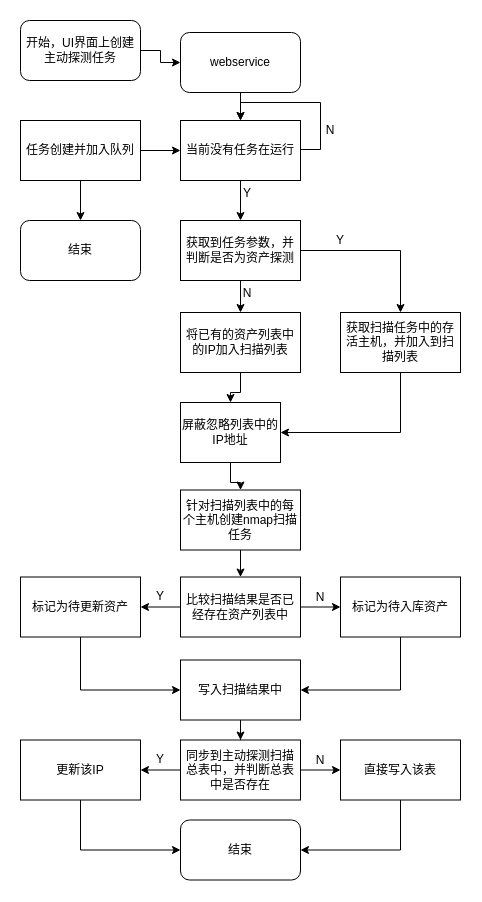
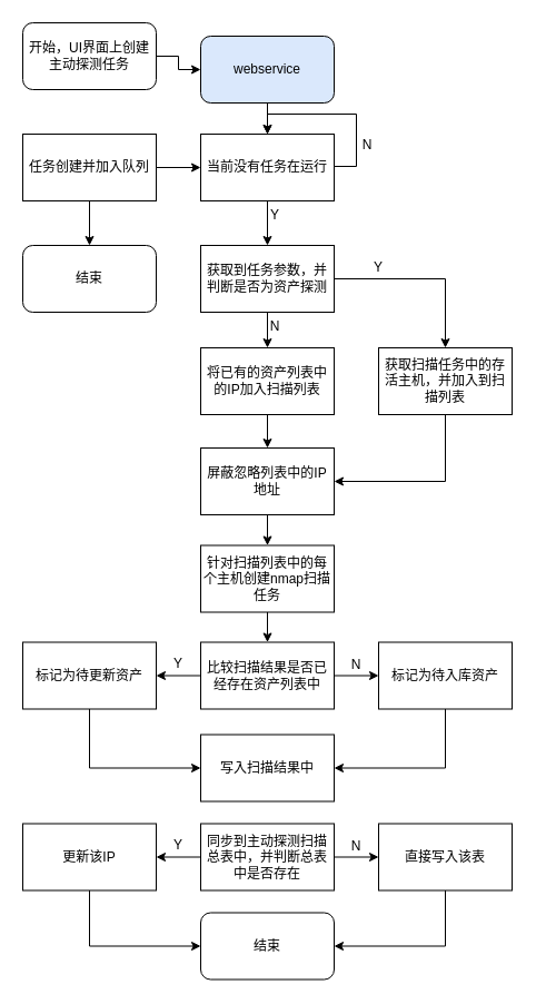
- <mxCell id="9" value="webservice" style="rounded=1;whiteSpace=wrap;html=1;" parent="1" vertex="1"><mxGeometry x="180" y="32" width="120" height="60" as="geometry" /></mxCell>
+ <mxCell id="9" value="webservice" style="rounded=1;whiteSpace=wrap;html=1;fillColor=#dae8fc;" parent="1" vertex="1"><mxGeometry x="180" y="32" width="120" height="60" as="geometry" /></mxCell>
- <mxCell id="18" value="屏蔽忽略列表中的IP地址" style="rounded=0;whiteSpace=wrap;html=1;" parent="1" vertex="1"><mxGeometry x="180" y="402" width="100" height="60" as="geometry" /></mxCell>
+ <mxCell id="18" value="屏蔽忽略列表中的IP地址" style="rounded=0;whiteSpace=wrap;html=1;" parent="1" vertex="1"><mxGeometry x="180" y="402" width="120" height="60" as="geometry" /></mxCell>
- <mxCell id="26" value="" style="edgeStyle=orthogonalEdgeStyle;rounded=0;html=1;jettySize=auto;orthogonalLoop=1;" parent="1" source="27" target="30" edge="1"><mxGeometry relative="1" as="geometry" /></mxCell>
